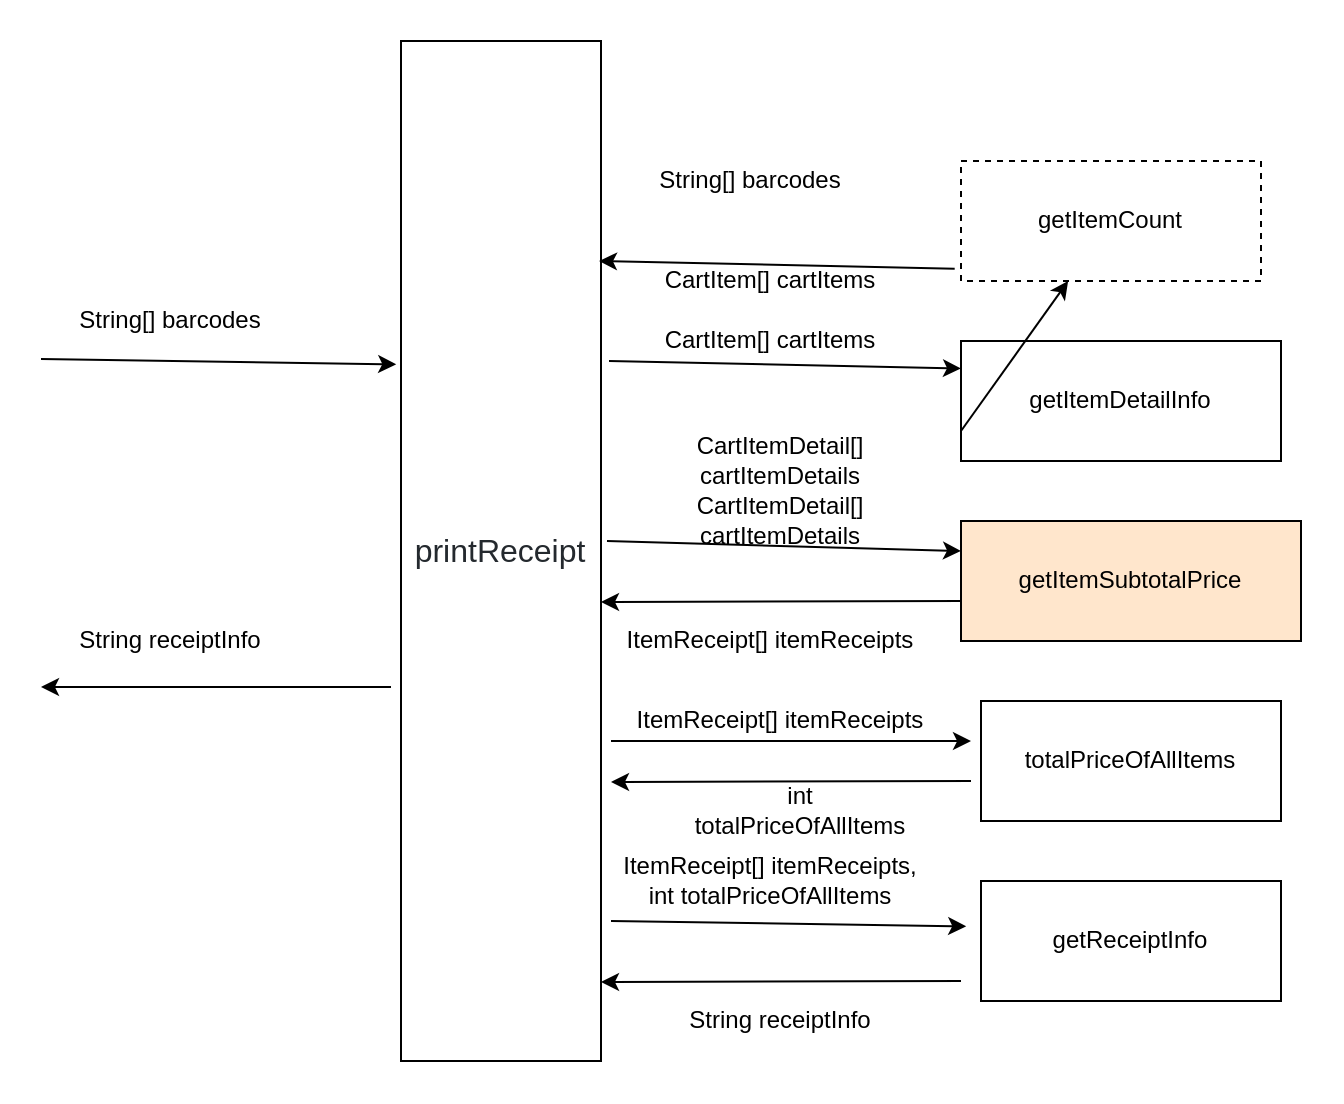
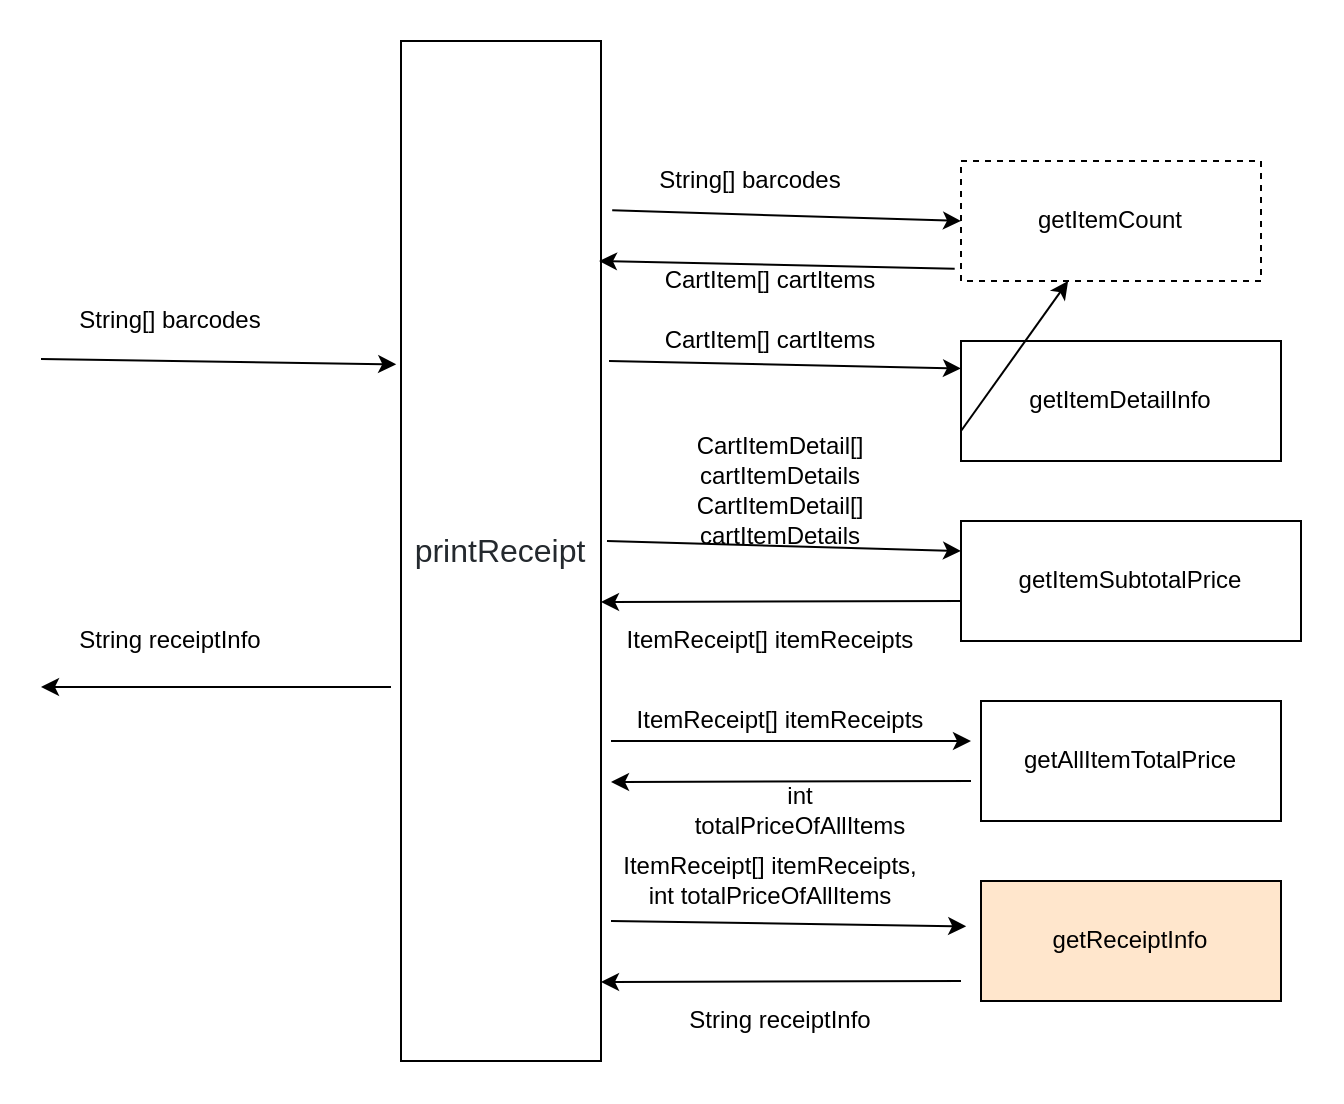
+ <mxCell id="12" value="" style="endArrow=classic;html=1;entryX=0;entryY=0.5;entryDx=0;entryDy=0;exitX=1.056;exitY=0.166;exitDx=0;exitDy=0;exitPerimeter=0;" parent="1" source="2" target="9" edge="1"><mxGeometry width="50" height="50" relative="1" as="geometry"><mxPoint x="320" y="230" as="sourcePoint" /><mxPoint x="370" y="180" as="targetPoint" /></mxGeometry></mxCell>
- <mxCell id="7" value="getItemSubtotalPrice" style="rounded=0;whiteSpace=wrap;html=1;fillColor=#ffe6cc;" parent="1" vertex="1"><mxGeometry x="480" y="260" width="170" height="60" as="geometry" /></mxCell>
+ <mxCell id="7" value="getItemSubtotalPrice" style="rounded=0;whiteSpace=wrap;html=1;" parent="1" vertex="1"><mxGeometry x="480" y="260" width="170" height="60" as="geometry" /></mxCell>
- <mxCell id="10" value="&lt;span&gt;totalPriceOfAllItems&lt;/span&gt;" style="rounded=0;whiteSpace=wrap;html=1;" parent="1" vertex="1"><mxGeometry x="490" y="350" width="150" height="60" as="geometry" /></mxCell>
+ <mxCell id="10" value="&lt;span&gt;getAllItemTotalPrice&lt;/span&gt;" style="rounded=0;whiteSpace=wrap;html=1;" parent="1" vertex="1"><mxGeometry x="490" y="350" width="150" height="60" as="geometry" /></mxCell>
- <mxCell id="11" value="&lt;span&gt;getReceiptInfo&lt;/span&gt;" style="rounded=0;whiteSpace=wrap;html=1;" parent="1" vertex="1"><mxGeometry x="490" y="440" width="150" height="60" as="geometry" /></mxCell>
+ <mxCell id="11" value="&lt;span&gt;getReceiptInfo&lt;/span&gt;" style="rounded=0;whiteSpace=wrap;html=1;fillColor=#ffe6cc;" parent="1" vertex="1"><mxGeometry x="490" y="440" width="150" height="60" as="geometry" /></mxCell>
